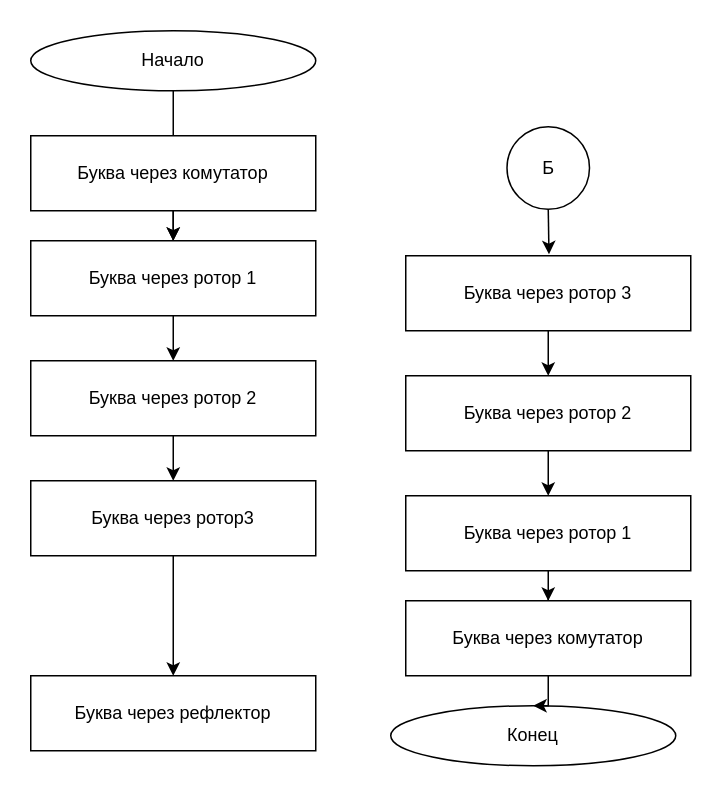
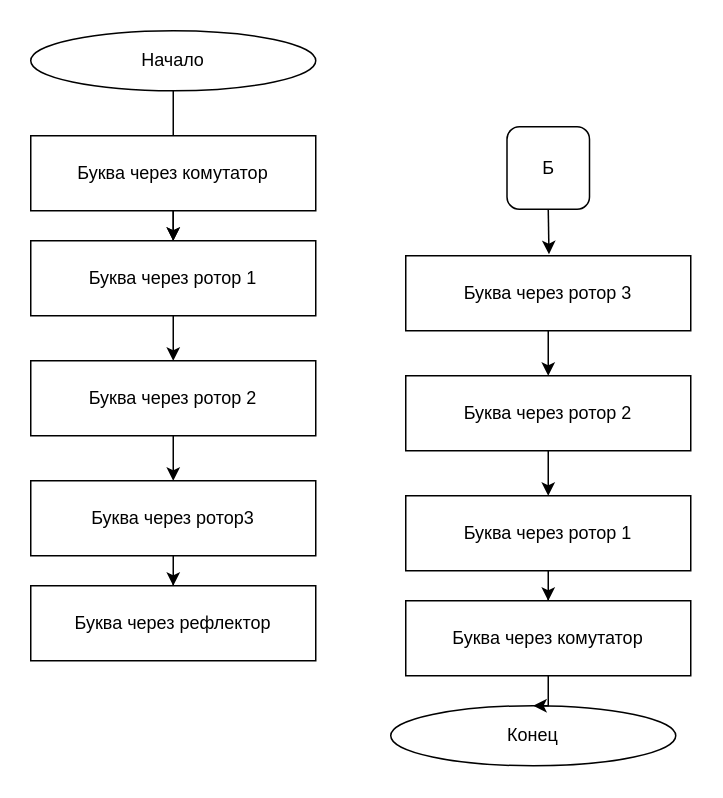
- <mxCell id="22" value="Б" style="ellipse;whiteSpace=wrap;html=1;aspect=fixed;" vertex="1" parent="1"><mxGeometry x="337.5" y="84" width="55" height="55" as="geometry" /></mxCell>
+ <mxCell id="22" value="Б" style="whiteSpace=wrap;html=1;aspect=fixed;rounded=1;" vertex="1" parent="1"><mxGeometry x="337.5" y="84" width="55" height="55" as="geometry" /></mxCell>
- <mxCell id="6" value="Буква через рефлектор" style="rounded=0;whiteSpace=wrap;html=1;" vertex="1" parent="1"><mxGeometry x="20" y="450" width="190" height="50" as="geometry" /></mxCell>
+ <mxCell id="6" value="Буква через рефлектор" style="rounded=0;whiteSpace=wrap;html=1;" vertex="1" parent="1"><mxGeometry x="20" y="390" width="190" height="50" as="geometry" /></mxCell>
